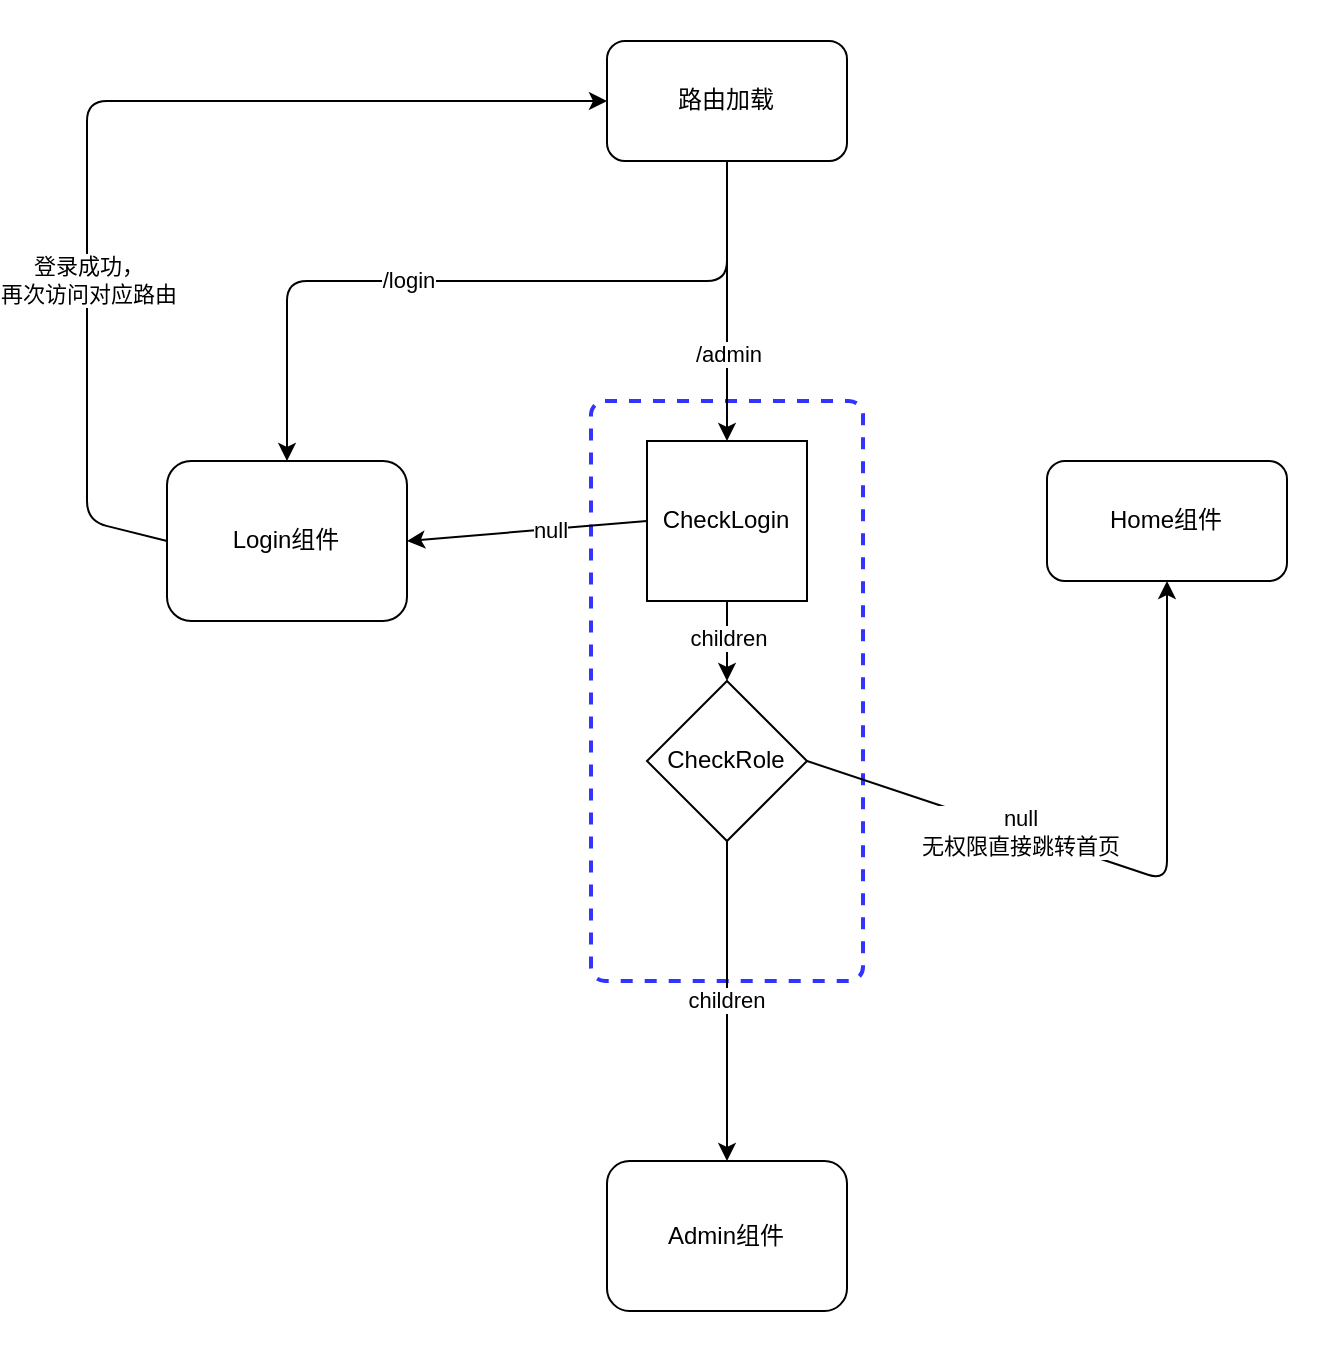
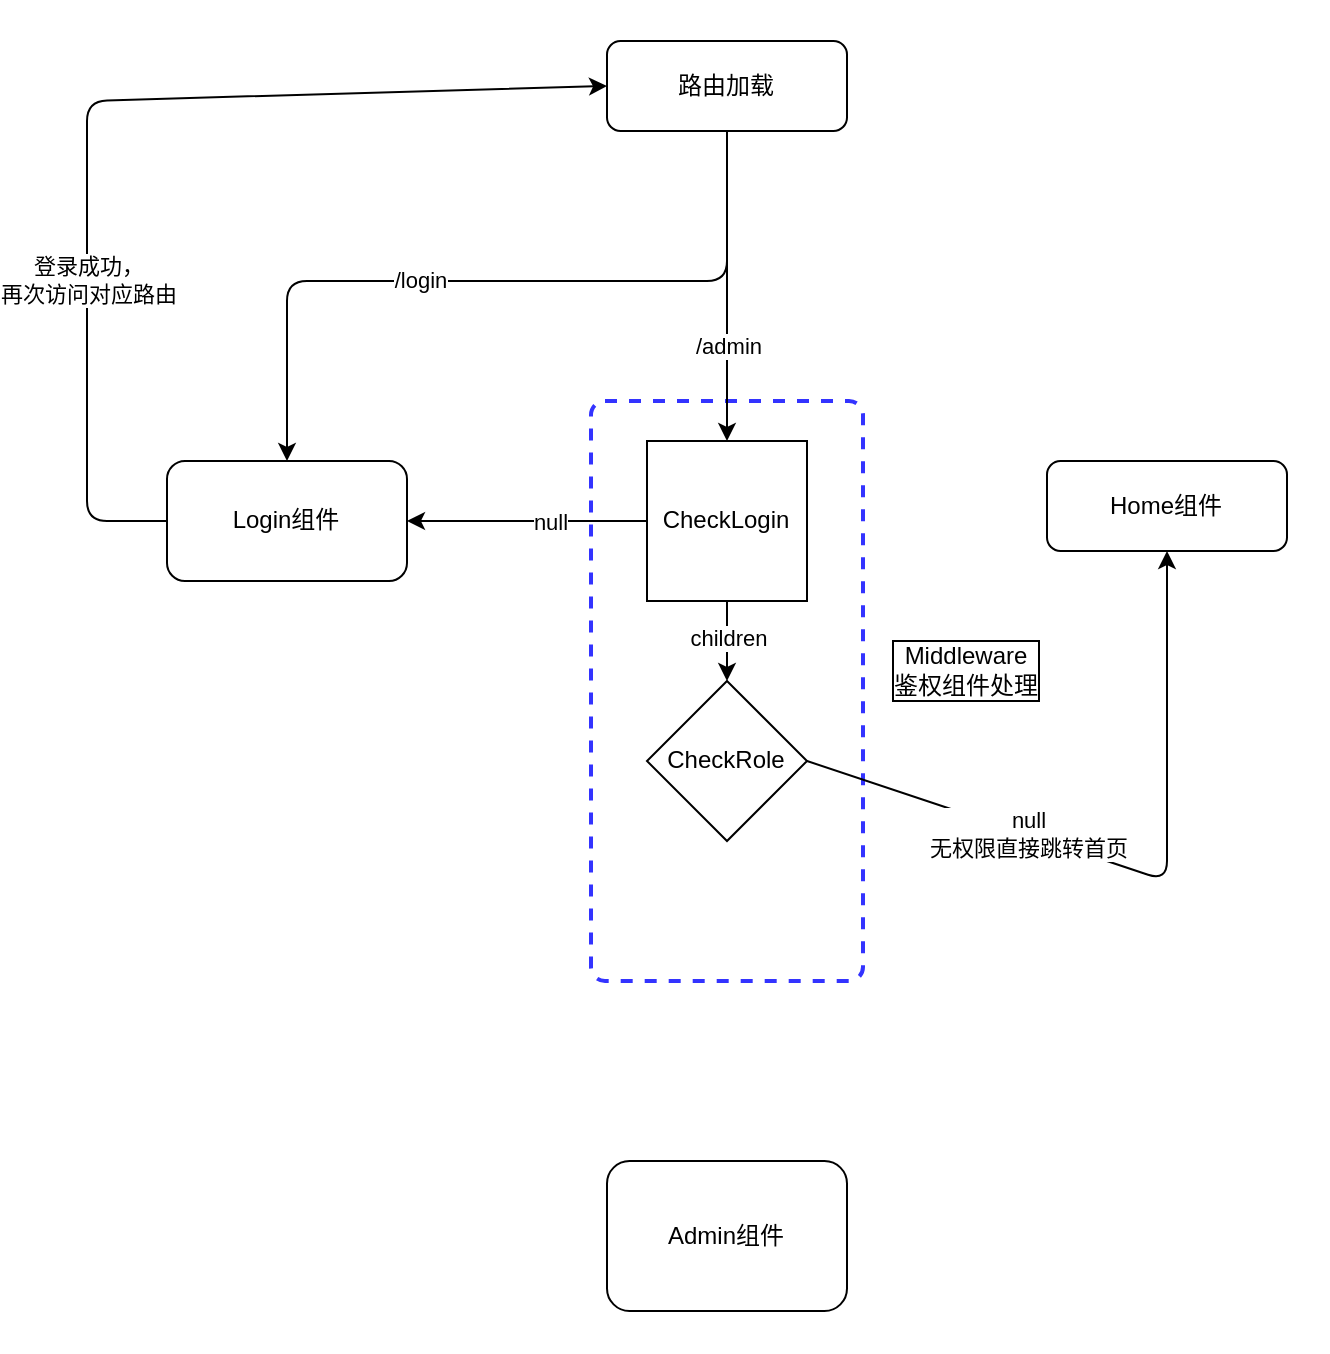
- <mxCell id="5" value="路由加载" style="rounded=1;whiteSpace=wrap;html=1;" vertex="1" parent="1"><mxGeometry x="280" y="20" width="120" height="60" as="geometry" /></mxCell>
+ <mxCell id="5" value="路由加载" style="rounded=1;whiteSpace=wrap;html=1;" vertex="1" parent="1"><mxGeometry x="280" y="20" width="120" height="45" as="geometry" /></mxCell>
- <mxCell id="21" value="Home组件" style="rounded=1;whiteSpace=wrap;html=1;" vertex="1" parent="1"><mxGeometry x="500" y="230" width="120" height="60" as="geometry" /></mxCell>
+ <mxCell id="21" value="Home组件" style="rounded=1;whiteSpace=wrap;html=1;" vertex="1" parent="1"><mxGeometry x="500" y="230" width="120" height="45" as="geometry" /></mxCell>
- <mxCell id="8" value="Login组件" style="whiteSpace=wrap;html=1;rounded=1;" vertex="1" parent="1"><mxGeometry x="60" y="230" width="120" height="80" as="geometry" /></mxCell>
+ <mxCell id="8" value="Login组件" style="whiteSpace=wrap;html=1;rounded=1;" vertex="1" parent="1"><mxGeometry x="60" y="230" width="120" height="60" as="geometry" /></mxCell>
+ <mxCell id="22" value="Middleware&lt;br&gt;鉴权组件处理" style="text;html=1;strokeColor=none;fillColor=none;align=center;verticalAlign=middle;whiteSpace=wrap;rounded=0;dashed=1;labelBorderColor=default;" vertex="1" parent="1"><mxGeometry x="420" y="320" width="80" height="30" as="geometry" /></mxCell>
- <mxCell id="16" value="children" style="edgeStyle=none;html=1;entryX=0.5;entryY=0;entryDx=0;entryDy=0;" edge="1" parent="1" source="19" target="20"><mxGeometry relative="1" as="geometry"><mxPoint x="340" y="500" as="targetPoint" /></mxGeometry></mxCell>
